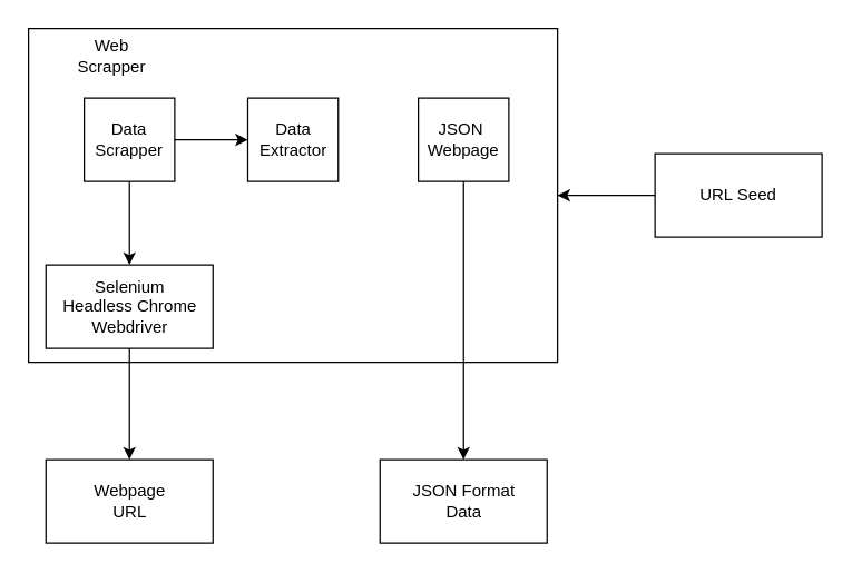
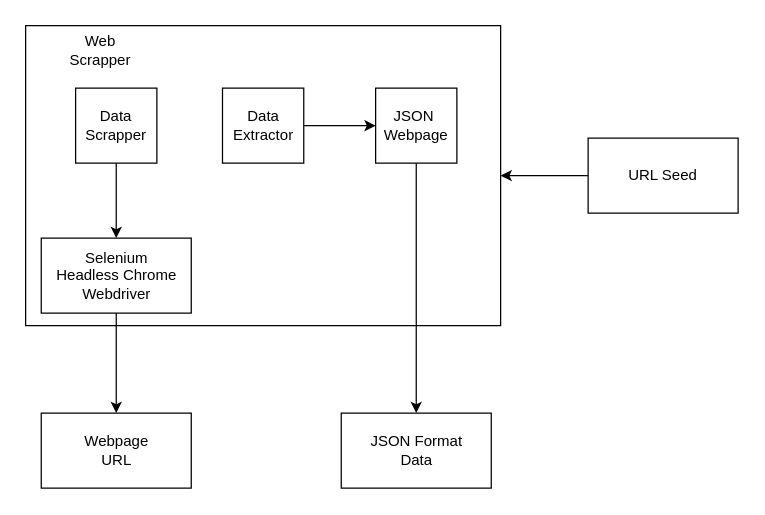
- <mxCell id="9" value="" style="endArrow=classic;html=1;exitX=1;exitY=0.5;exitDx=0;exitDy=0;entryX=0;entryY=0.5;entryDx=0;entryDy=0;" edge="1" parent="1" source="4" target="5"><mxGeometry width="50" height="50" relative="1" as="geometry"><mxPoint x="330" y="300" as="sourcePoint" /><mxPoint x="380" y="250" as="targetPoint" /></mxGeometry></mxCell>
+ <mxCell id="10" value="" style="endArrow=classic;html=1;exitX=1;exitY=0.5;exitDx=0;exitDy=0;entryX=0;entryY=0.5;entryDx=0;entryDy=0;" edge="1" parent="1" source="5" target="6"><mxGeometry width="50" height="50" relative="1" as="geometry"><mxPoint x="330" y="300" as="sourcePoint" /><mxPoint x="380" y="250" as="targetPoint" /></mxGeometry></mxCell>
